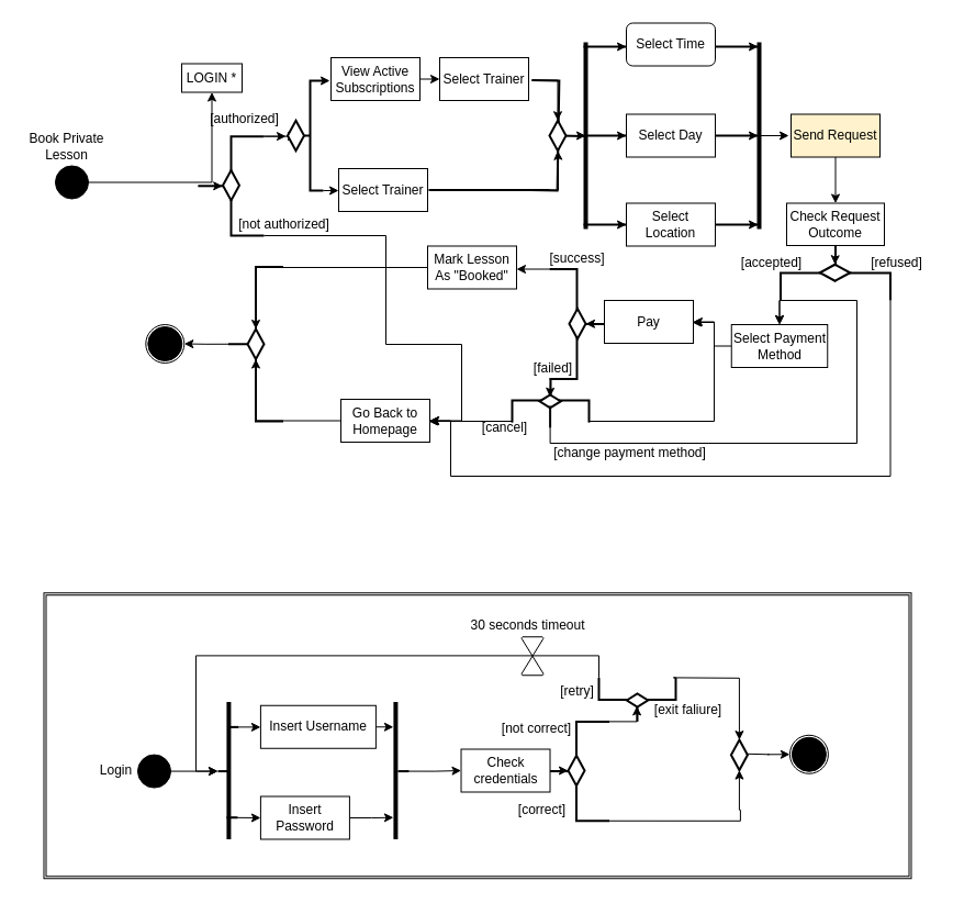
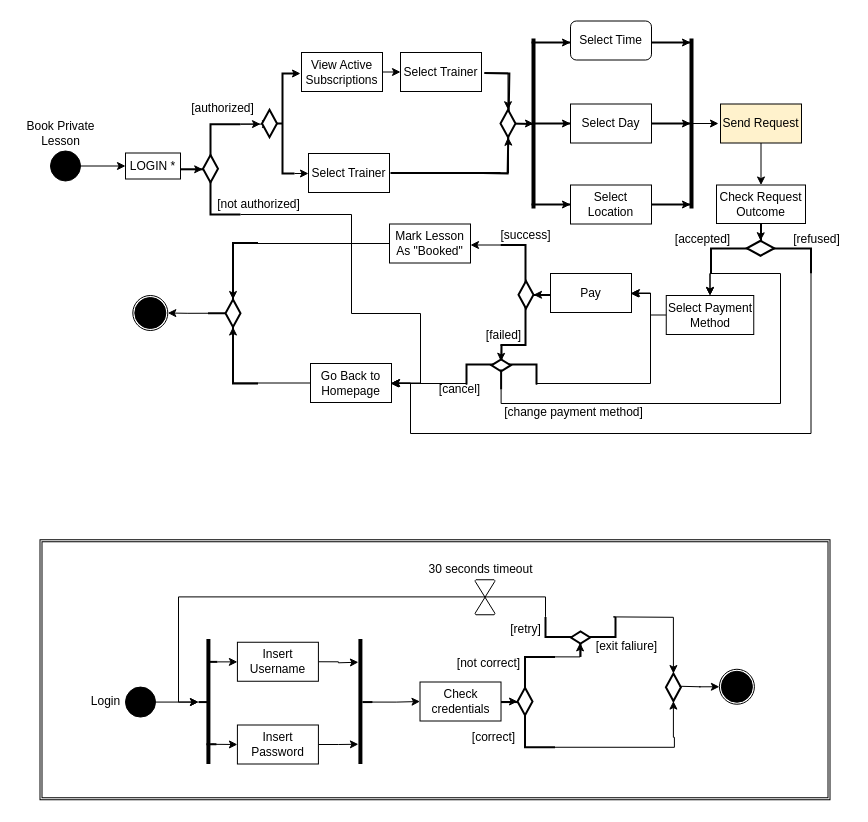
- <mxCell id="4" value="LOGIN *" style="whiteSpace=wrap;html=1;fillColor=#FFFFFF;" vertex="1" parent="1"><mxGeometry x="165" y="57.5" width="55" height="26" as="geometry" /></mxCell>
+ <mxCell id="4" value="LOGIN *" style="whiteSpace=wrap;html=1;fillColor=#FFFFFF;" vertex="1" parent="1"><mxGeometry x="125" y="152.5" width="55" height="26" as="geometry" /></mxCell>
- <mxCell id="106" value="Insert Username" style="whiteSpace=wrap;html=1;fillColor=#FFFFFF;" vertex="1" parent="1"><mxGeometry x="236.91" y="641.75" width="105" height="39" as="geometry" /></mxCell>
+ <mxCell id="106" value="Insert Username" style="whiteSpace=wrap;html=1;fillColor=#FFFFFF;" vertex="1" parent="1"><mxGeometry x="236.91" y="641.75" width="81" height="39" as="geometry" /></mxCell>
